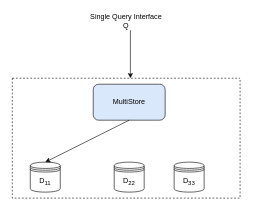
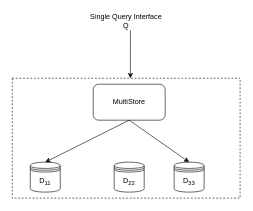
- <mxCell id="5" value="MultiStore" style="rounded=1;whiteSpace=wrap;html=1;fillColor=#dae8fc;" vertex="1" parent="1"><mxGeometry x="155" y="140" width="120" height="60" as="geometry" /></mxCell>
+ <mxCell id="5" value="MultiStore" style="rounded=1;whiteSpace=wrap;html=1;" vertex="1" parent="1"><mxGeometry x="155" y="140" width="120" height="60" as="geometry" /></mxCell>
+ <mxCell id="6" value="" style="endArrow=classic;html=1;rounded=0;exitX=0.5;exitY=1;exitDx=0;exitDy=0;entryX=0.5;entryY=0;entryDx=0;entryDy=0;" edge="1" parent="1" source="5" target="4"><mxGeometry width="50" height="50" relative="1" as="geometry"><mxPoint x="225" y="210" as="sourcePoint" /><mxPoint x="125" y="250" as="targetPoint" /></mxGeometry></mxCell>
